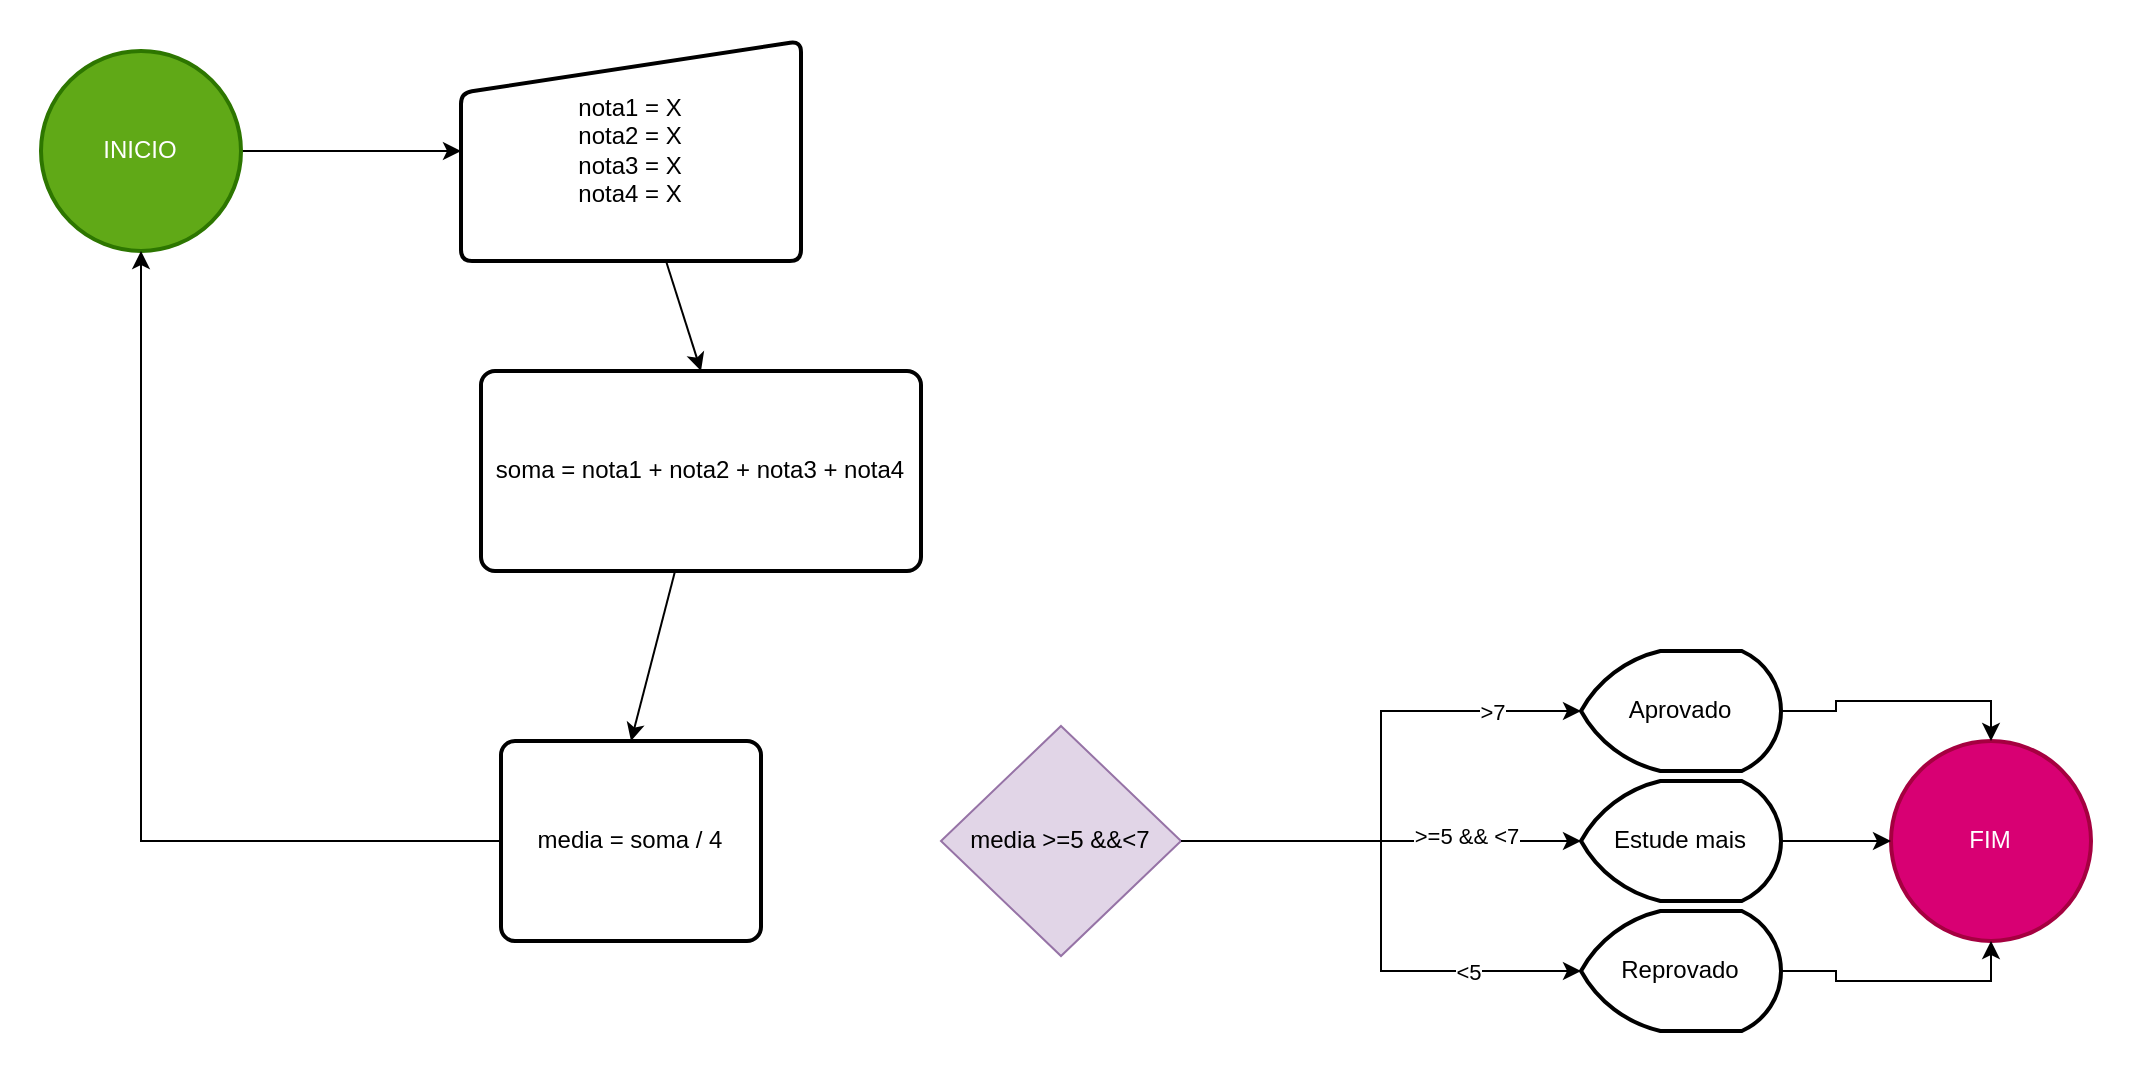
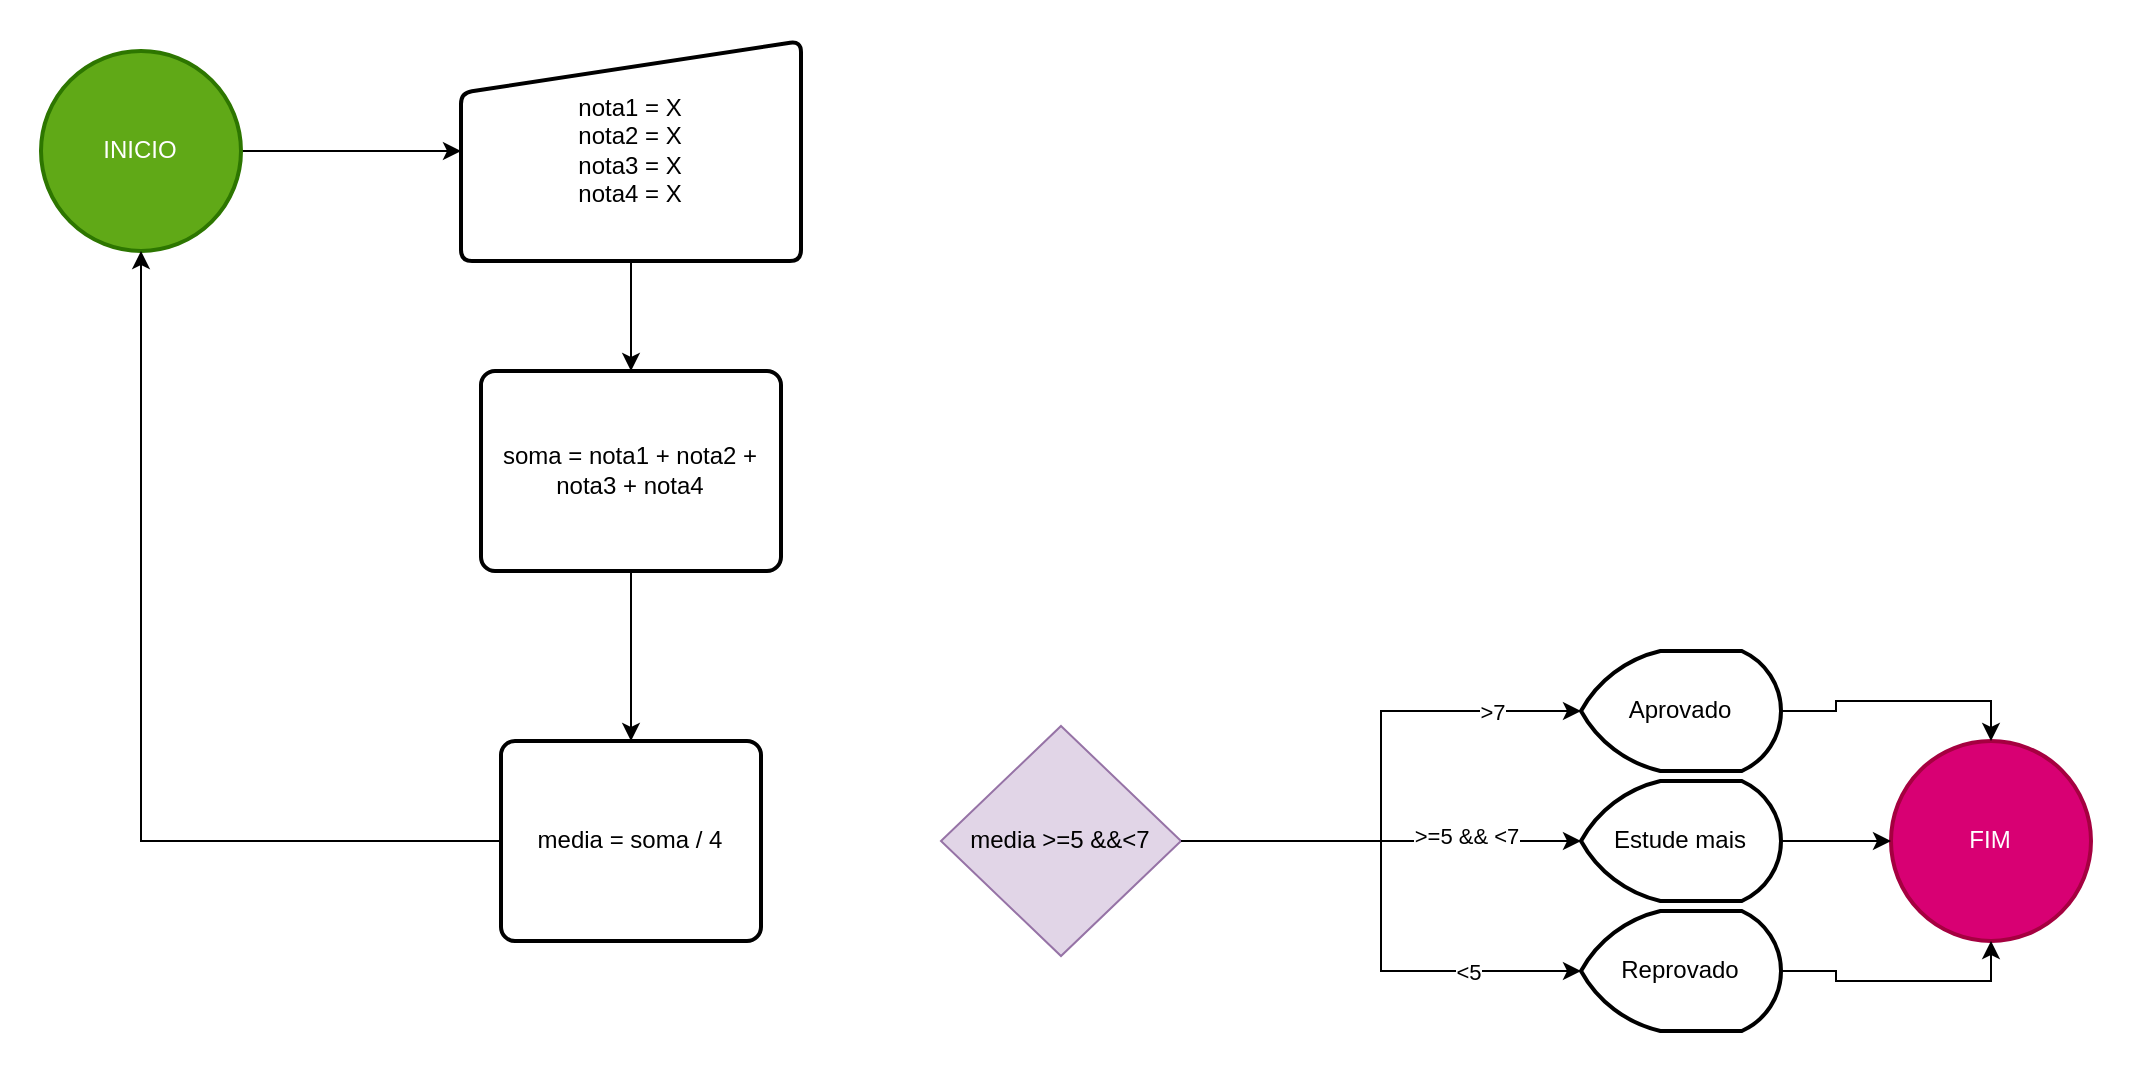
- <mxCell id="7" value="soma = nota1 + nota2 + nota3 + nota4" style="rounded=1;whiteSpace=wrap;html=1;absoluteArcSize=1;arcSize=14;strokeWidth=2;" parent="1" vertex="1"><mxGeometry x="240" y="185" width="220" height="100" as="geometry" /></mxCell>
+ <mxCell id="7" value="soma = nota1 + nota2 + nota3 + nota4" style="rounded=1;whiteSpace=wrap;html=1;absoluteArcSize=1;arcSize=14;strokeWidth=2;" parent="1" vertex="1"><mxGeometry x="240" y="185" width="150" height="100" as="geometry" /></mxCell>
